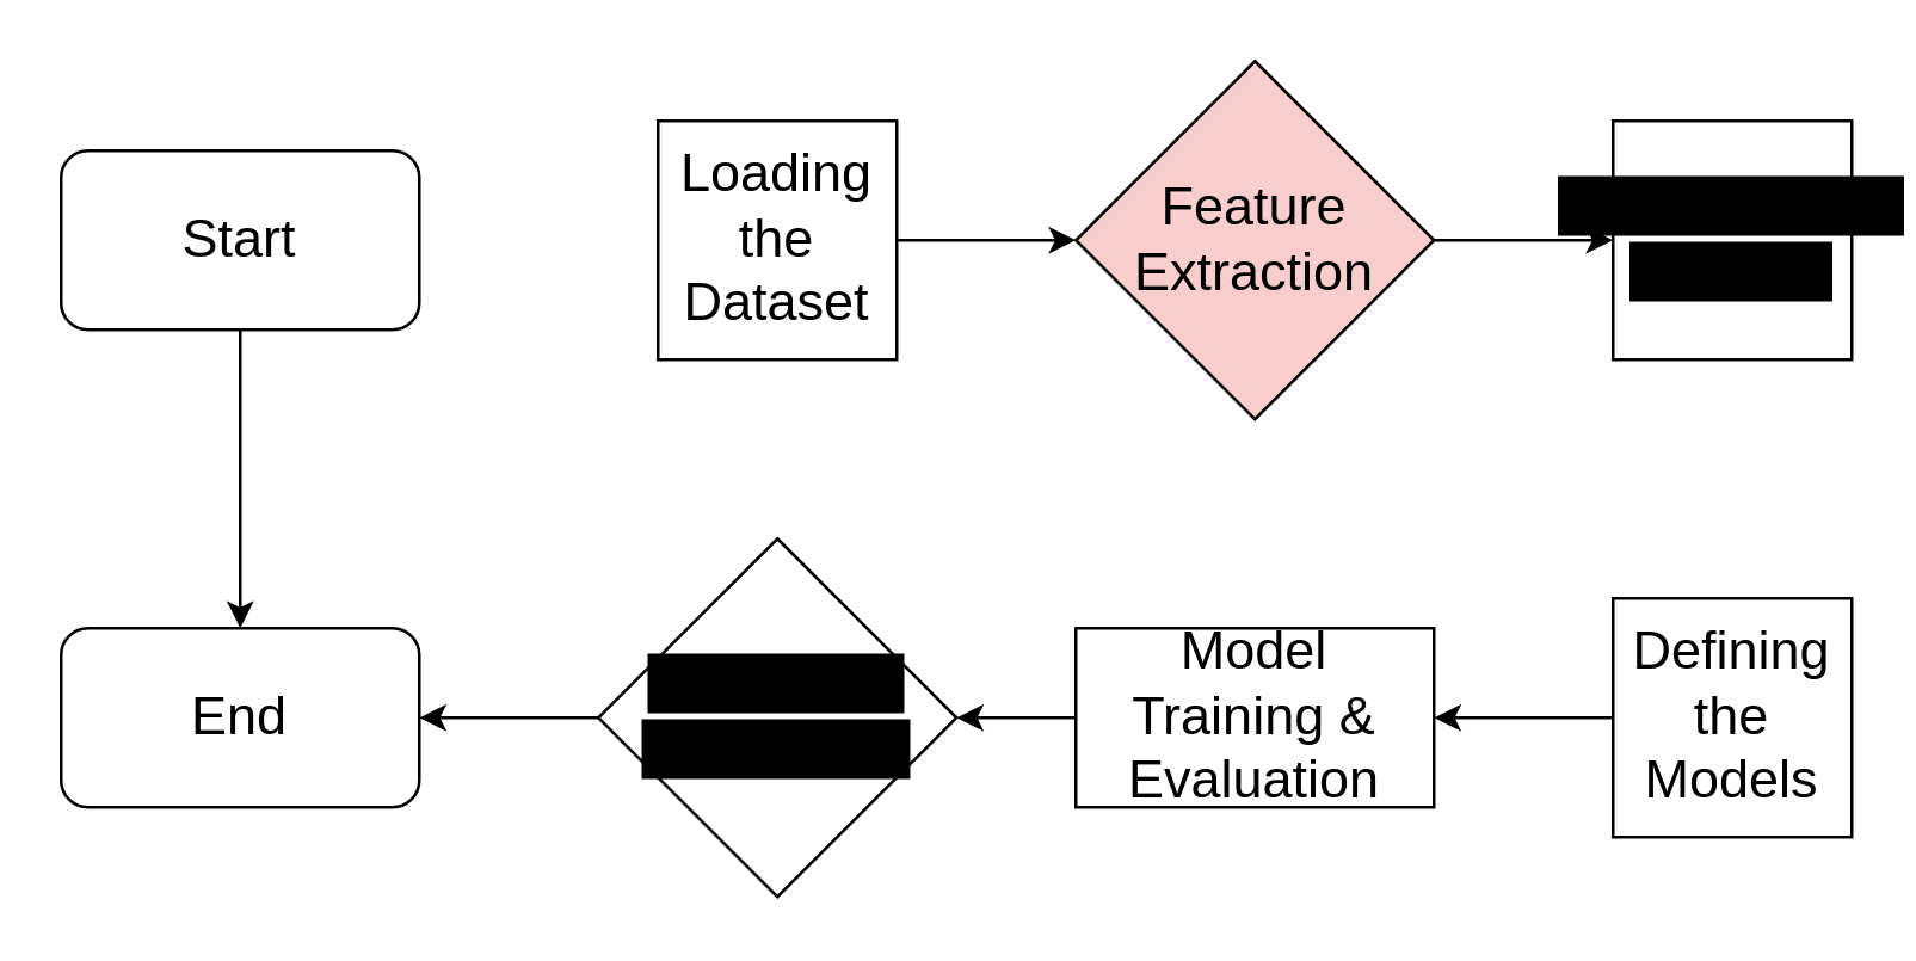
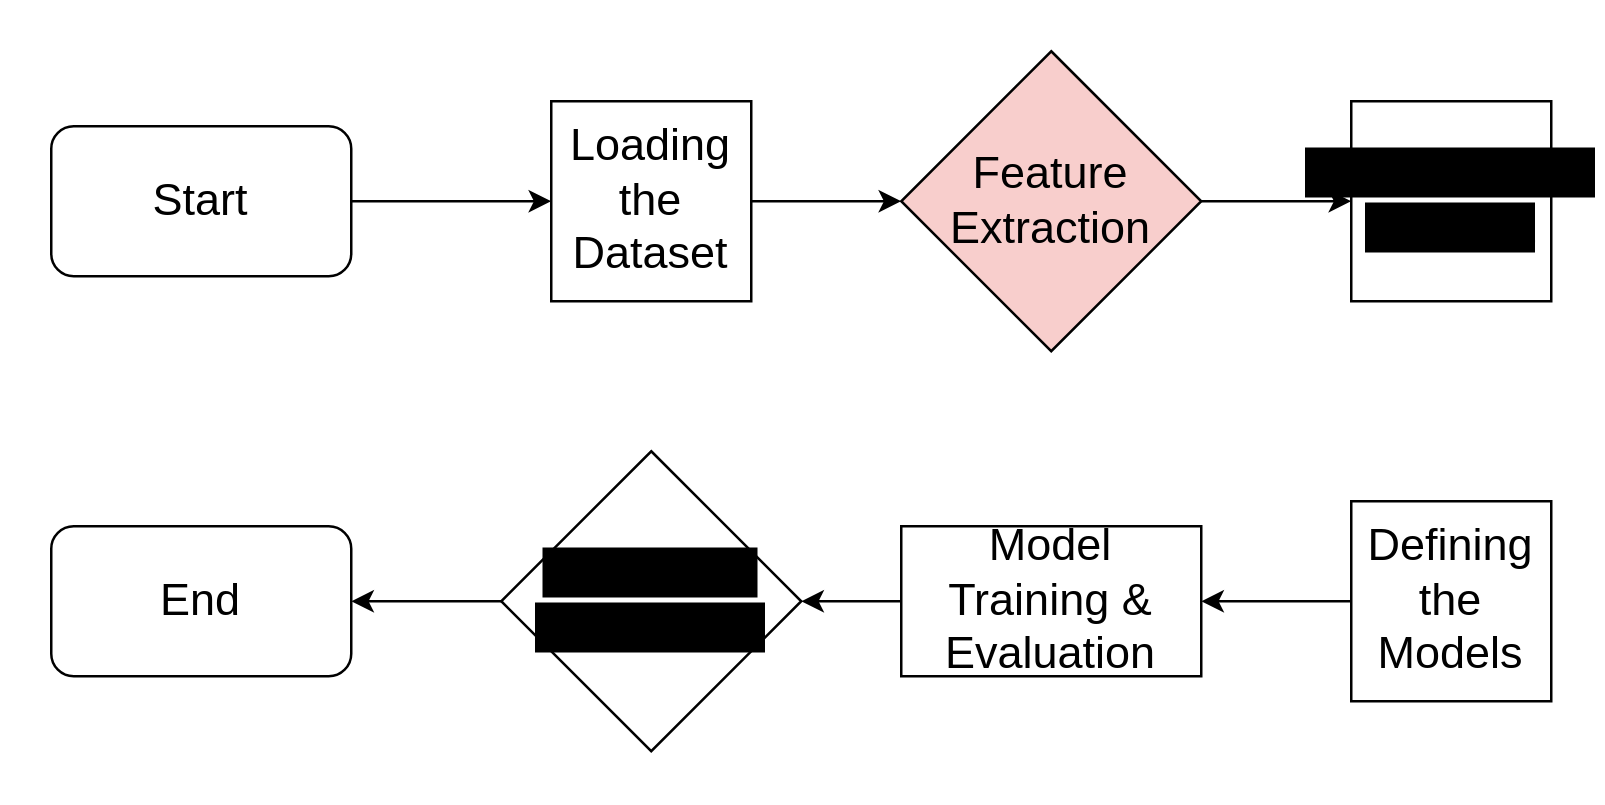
- <mxCell id="4" style="edgeStyle=none;html=1;strokeColor=#000000;" edge="1" parent="1" source="5" target="15"><mxGeometry relative="1" as="geometry" /></mxCell>
+ <mxCell id="4" style="edgeStyle=none;html=1;entryX=0;entryY=0.5;entryDx=0;entryDy=0;strokeColor=#000000;" edge="1" parent="1" source="5" target="3"><mxGeometry relative="1" as="geometry" /></mxCell>
- <mxCell id="14" value="&lt;font style=&quot;font-size: 18px; background-color: rgb(0, 0, 0);&quot;&gt;Saving the Best Model&lt;/font&gt;" style="rhombus;whiteSpace=wrap;html=1;" vertex="1" parent="1"><mxGeometry x="200" y="180" width="120" height="120" as="geometry" /></mxCell>
+ <mxCell id="14" value="&lt;font style=&quot;font-size: 18px; background-color: rgb(0, 0, 0);&quot;&gt;Saving the Data Model&lt;/font&gt;" style="rhombus;whiteSpace=wrap;html=1;" vertex="1" parent="1"><mxGeometry x="200" y="180" width="120" height="120" as="geometry" /></mxCell>
